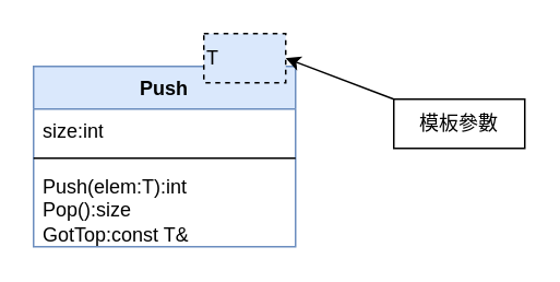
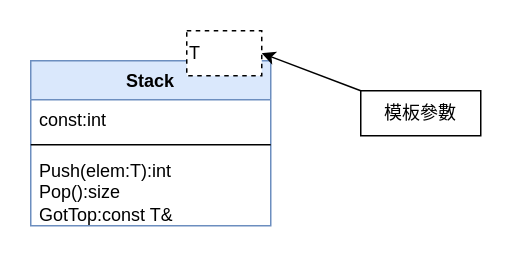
- <mxCell id="7" value="T" style="rounded=0;whiteSpace=wrap;html=1;dashed=1;align=left;fillColor=#dae8fc;" vertex="1" parent="1"><mxGeometry x="124" y="20" width="50" height="30" as="geometry" /></mxCell>
+ <mxCell id="7" value="T" style="rounded=0;whiteSpace=wrap;html=1;dashed=1;align=left;" vertex="1" parent="1"><mxGeometry x="124" y="20" width="50" height="30" as="geometry" /></mxCell>
- <mxCell id="2" value="Push" style="swimlane;fontStyle=1;align=center;verticalAlign=top;childLayout=stackLayout;horizontal=1;startSize=26;horizontalStack=0;resizeParent=1;resizeParentMax=0;resizeLast=0;collapsible=1;marginBottom=0;whiteSpace=wrap;html=1;labelBackgroundColor=none;fillColor=#dae8fc;strokeColor=#6c8ebf;" vertex="1" parent="1"><mxGeometry x="20" y="40" width="160" height="110" as="geometry" /></mxCell>
+ <mxCell id="2" value="Stack" style="swimlane;fontStyle=1;align=center;verticalAlign=top;childLayout=stackLayout;horizontal=1;startSize=26;horizontalStack=0;resizeParent=1;resizeParentMax=0;resizeLast=0;collapsible=1;marginBottom=0;whiteSpace=wrap;html=1;labelBackgroundColor=none;fillColor=#dae8fc;strokeColor=#6c8ebf;" vertex="1" parent="1"><mxGeometry x="20" y="40" width="160" height="110" as="geometry" /></mxCell>
- <mxCell id="3" value="size:int" style="text;strokeColor=none;fillColor=none;align=left;verticalAlign=top;spacingLeft=4;spacingRight=4;overflow=hidden;rotatable=0;points=[[0,0.5],[1,0.5]];portConstraint=eastwest;whiteSpace=wrap;html=1;labelBackgroundColor=none;" vertex="1" parent="2"><mxGeometry y="26" width="160" height="26" as="geometry" /></mxCell>
+ <mxCell id="3" value="const:int" style="text;strokeColor=none;fillColor=none;align=left;verticalAlign=top;spacingLeft=4;spacingRight=4;overflow=hidden;rotatable=0;points=[[0,0.5],[1,0.5]];portConstraint=eastwest;whiteSpace=wrap;html=1;labelBackgroundColor=none;" vertex="1" parent="2"><mxGeometry y="26" width="160" height="26" as="geometry" /></mxCell>
